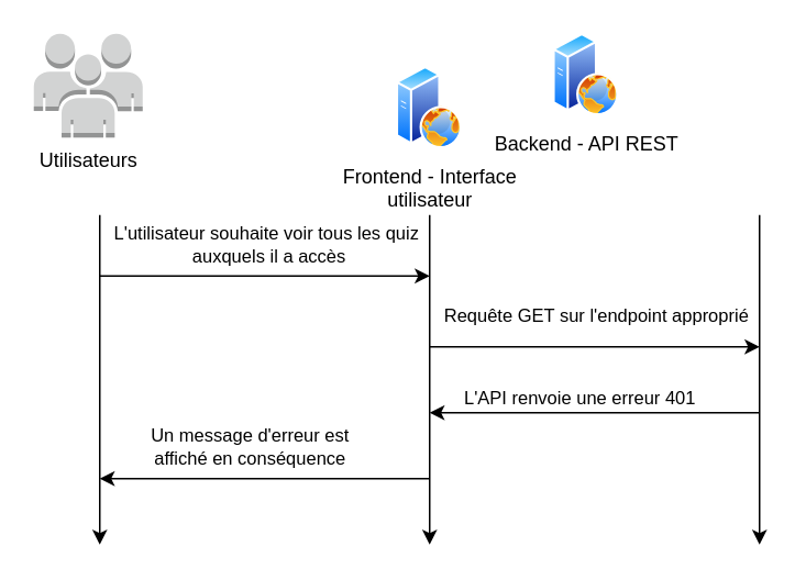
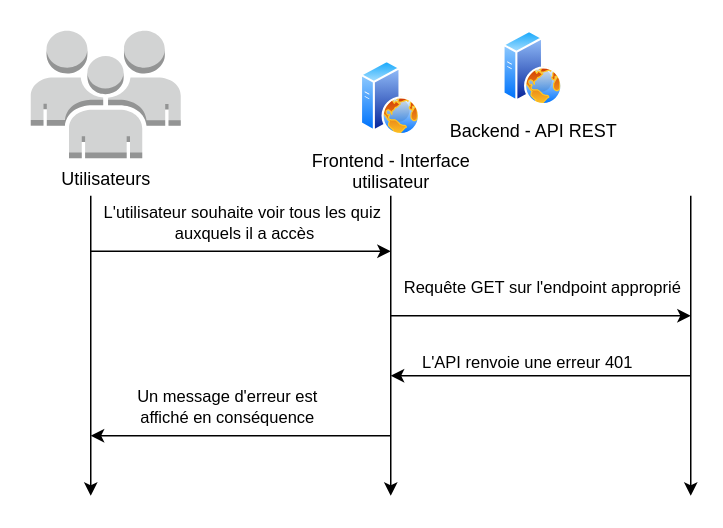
- <mxCell id="2" value="Utilisateurs" style="outlineConnect=0;dashed=0;verticalLabelPosition=bottom;verticalAlign=top;align=center;html=1;shape=mxgraph.aws3.users;fillColor=#D2D3D3;gradientColor=none;" vertex="1" parent="1"><mxGeometry x="20" y="20" width="66" height="63" as="geometry" /></mxCell>
+ <mxCell id="2" value="Utilisateurs" style="outlineConnect=0;dashed=0;verticalLabelPosition=bottom;verticalAlign=top;align=center;html=1;shape=mxgraph.aws3.users;fillColor=#D2D3D3;gradientColor=none;" vertex="1" parent="1"><mxGeometry x="20" y="20" width="100" height="85" as="geometry" /></mxCell>
